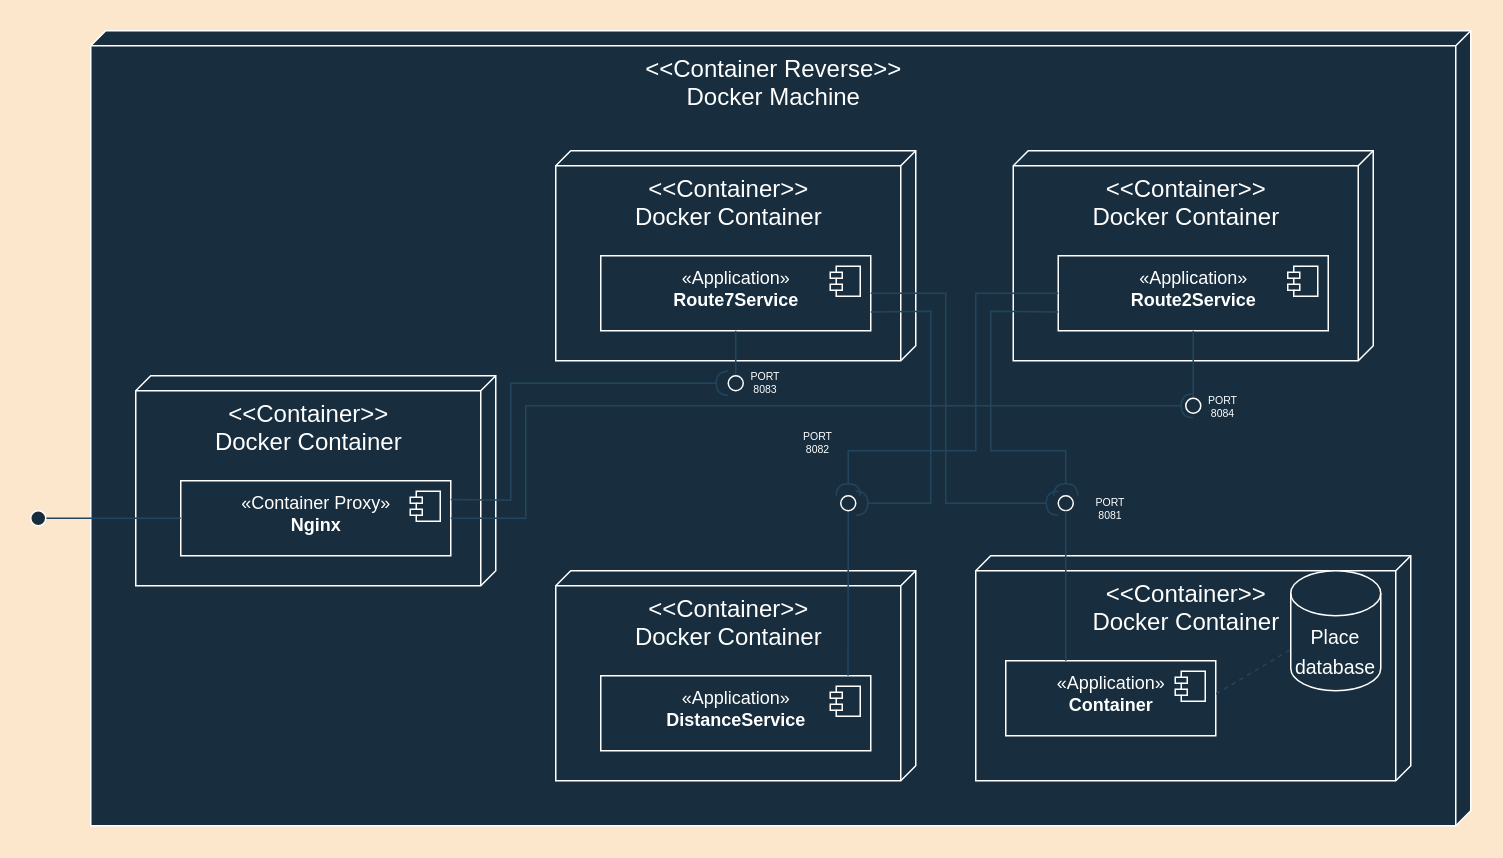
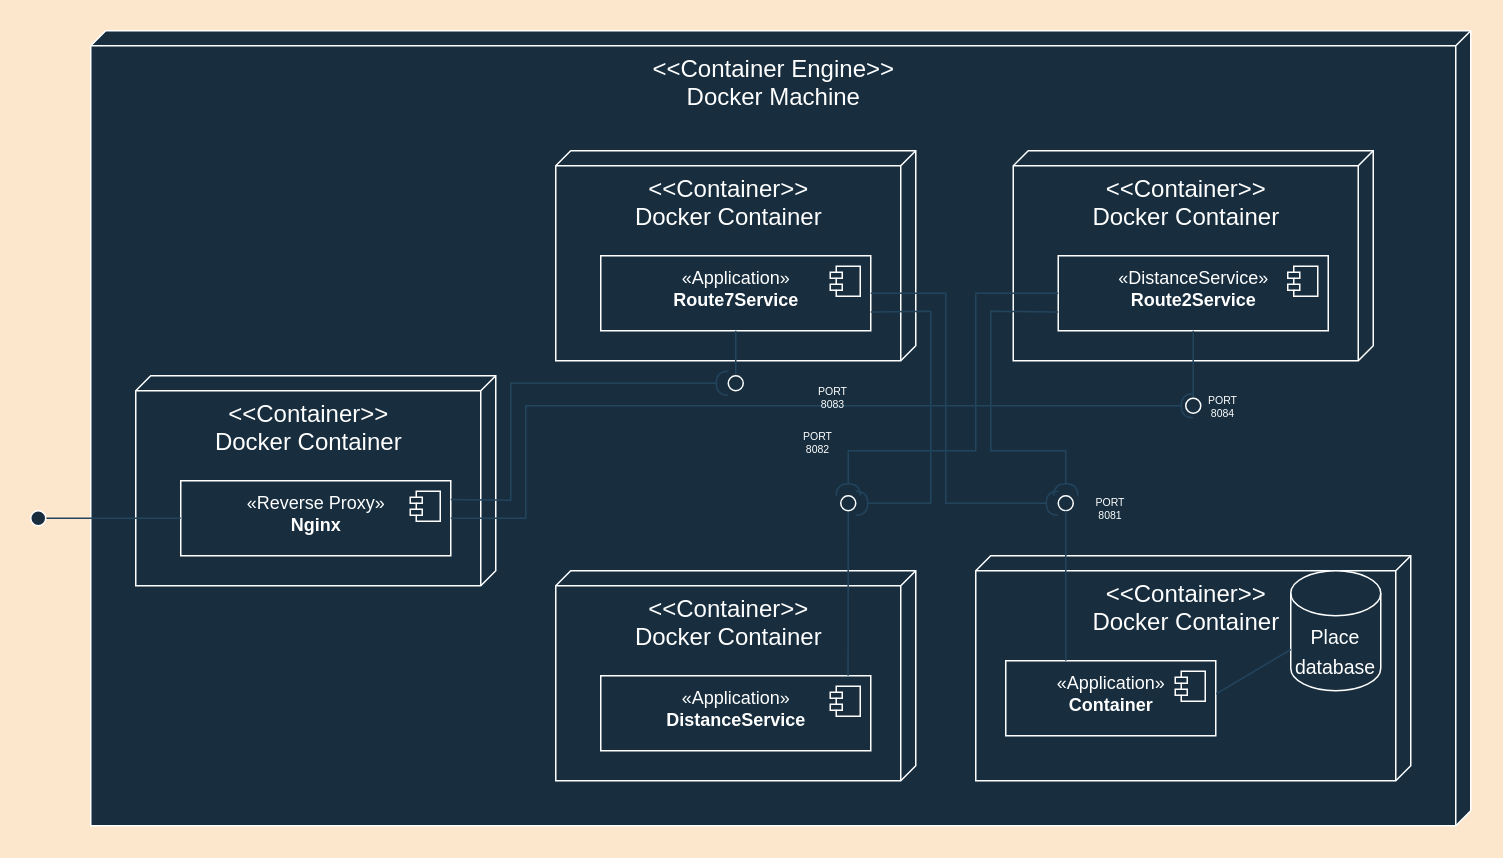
- <mxCell id="2" value="&lt;span style=&quot;font-size: 16px;&quot;&gt;&amp;lt;&amp;lt;Container Reverse&amp;gt;&amp;gt;&lt;br&gt;Docker Machine&lt;br&gt;&lt;/span&gt;" style="verticalAlign=bottom;align=center;spacingTop=8;spacingLeft=2;spacingRight=12;shape=cube;size=10;direction=south;fontStyle=0;html=1;labelPosition=center;verticalLabelPosition=top;spacing=-54;rounded=0;labelBackgroundColor=none;fillColor=#182E3E;strokeColor=#FFFFFF;fontColor=#FFFFFF;" vertex="1" parent="1"><mxGeometry x="60" y="20" width="920" height="530" as="geometry" /></mxCell>
+ <mxCell id="2" value="&lt;span style=&quot;font-size: 16px;&quot;&gt;&amp;lt;&amp;lt;Container Engine&amp;gt;&amp;gt;&lt;br&gt;Docker Machine&lt;br&gt;&lt;/span&gt;" style="verticalAlign=bottom;align=center;spacingTop=8;spacingLeft=2;spacingRight=12;shape=cube;size=10;direction=south;fontStyle=0;html=1;labelPosition=center;verticalLabelPosition=top;spacing=-54;rounded=0;labelBackgroundColor=none;fillColor=#182E3E;strokeColor=#FFFFFF;fontColor=#FFFFFF;" vertex="1" parent="1"><mxGeometry x="60" y="20" width="920" height="530" as="geometry" /></mxCell>
- <mxCell id="10" value="«Application»&lt;br&gt;&lt;b&gt;Route2Service&lt;/b&gt;&lt;b&gt;&lt;br&gt;&lt;/b&gt;" style="html=1;dropTarget=0;labelPosition=center;verticalLabelPosition=top;align=center;verticalAlign=bottom;spacing=-37;fillColor=#182E3E;strokeColor=#FFFFFF;fontColor=#FFFFFF;rounded=0;" vertex="1" parent="1"><mxGeometry x="705" y="170" width="180" height="50" as="geometry" /></mxCell>
+ <mxCell id="10" value="«DistanceService»&lt;br&gt;&lt;b&gt;Route2Service&lt;/b&gt;&lt;b&gt;&lt;br&gt;&lt;/b&gt;" style="html=1;dropTarget=0;labelPosition=center;verticalLabelPosition=top;align=center;verticalAlign=bottom;spacing=-37;fillColor=#182E3E;strokeColor=#FFFFFF;fontColor=#FFFFFF;rounded=0;" vertex="1" parent="1"><mxGeometry x="705" y="170" width="180" height="50" as="geometry" /></mxCell>
- <mxCell id="39" value="PORT 8083" style="text;strokeColor=none;fillColor=none;align=center;verticalAlign=middle;rounded=0;fontSize=7;spacing=0;whiteSpace=wrap;html=1;fontStyle=0;fontColor=#FFFFFF;" vertex="1" parent="1"><mxGeometry x="495" y="243.75" width="30" height="22.5" as="geometry" /></mxCell>
+ <mxCell id="39" value="PORT 8083" style="text;strokeColor=none;fillColor=none;align=center;verticalAlign=middle;rounded=0;fontSize=7;spacing=0;whiteSpace=wrap;html=1;fontStyle=0;fontColor=#FFFFFF;" vertex="1" parent="1"><mxGeometry x="540" y="253.75" width="30" height="22.5" as="geometry" /></mxCell>
- <mxCell id="16" value="«Container Proxy»&lt;br&gt;&lt;b&gt;Nginx&lt;/b&gt;" style="html=1;dropTarget=0;labelPosition=center;verticalLabelPosition=top;align=center;verticalAlign=bottom;spacing=-37;fillColor=#182E3E;strokeColor=#FFFFFF;fontColor=#FFFFFF;rounded=0;" vertex="1" parent="1"><mxGeometry x="120" y="320" width="180" height="50" as="geometry" /></mxCell>
+ <mxCell id="16" value="«Reverse Proxy»&lt;br&gt;&lt;b&gt;Nginx&lt;/b&gt;" style="html=1;dropTarget=0;labelPosition=center;verticalLabelPosition=top;align=center;verticalAlign=bottom;spacing=-37;fillColor=#182E3E;strokeColor=#FFFFFF;fontColor=#FFFFFF;rounded=0;" vertex="1" parent="1"><mxGeometry x="120" y="320" width="180" height="50" as="geometry" /></mxCell>
- <mxCell id="35" value="" style="endArrow=none;html=1;rounded=0;fontSize=13;exitX=1.002;exitY=0.441;exitDx=0;exitDy=0;entryX=0;entryY=0;entryDx=0;entryDy=52.5;entryPerimeter=0;exitPerimeter=0;strokeColor=#23445D;labelBackgroundColor=#FCE7CD;dashed=1;" edge="1" parent="1" source="4" target="18"><mxGeometry width="50" height="50" relative="1" as="geometry"><mxPoint x="710" y="400" as="sourcePoint" /><mxPoint x="760" y="350" as="targetPoint" /></mxGeometry></mxCell>
+ <mxCell id="35" value="" style="endArrow=none;html=1;rounded=0;fontSize=13;exitX=1.002;exitY=0.441;exitDx=0;exitDy=0;entryX=0;entryY=0;entryDx=0;entryDy=52.5;entryPerimeter=0;exitPerimeter=0;strokeColor=#23445D;labelBackgroundColor=#FCE7CD;" edge="1" parent="1" source="4" target="18"><mxGeometry width="50" height="50" relative="1" as="geometry"><mxPoint x="710" y="400" as="sourcePoint" /><mxPoint x="760" y="350" as="targetPoint" /></mxGeometry></mxCell>
